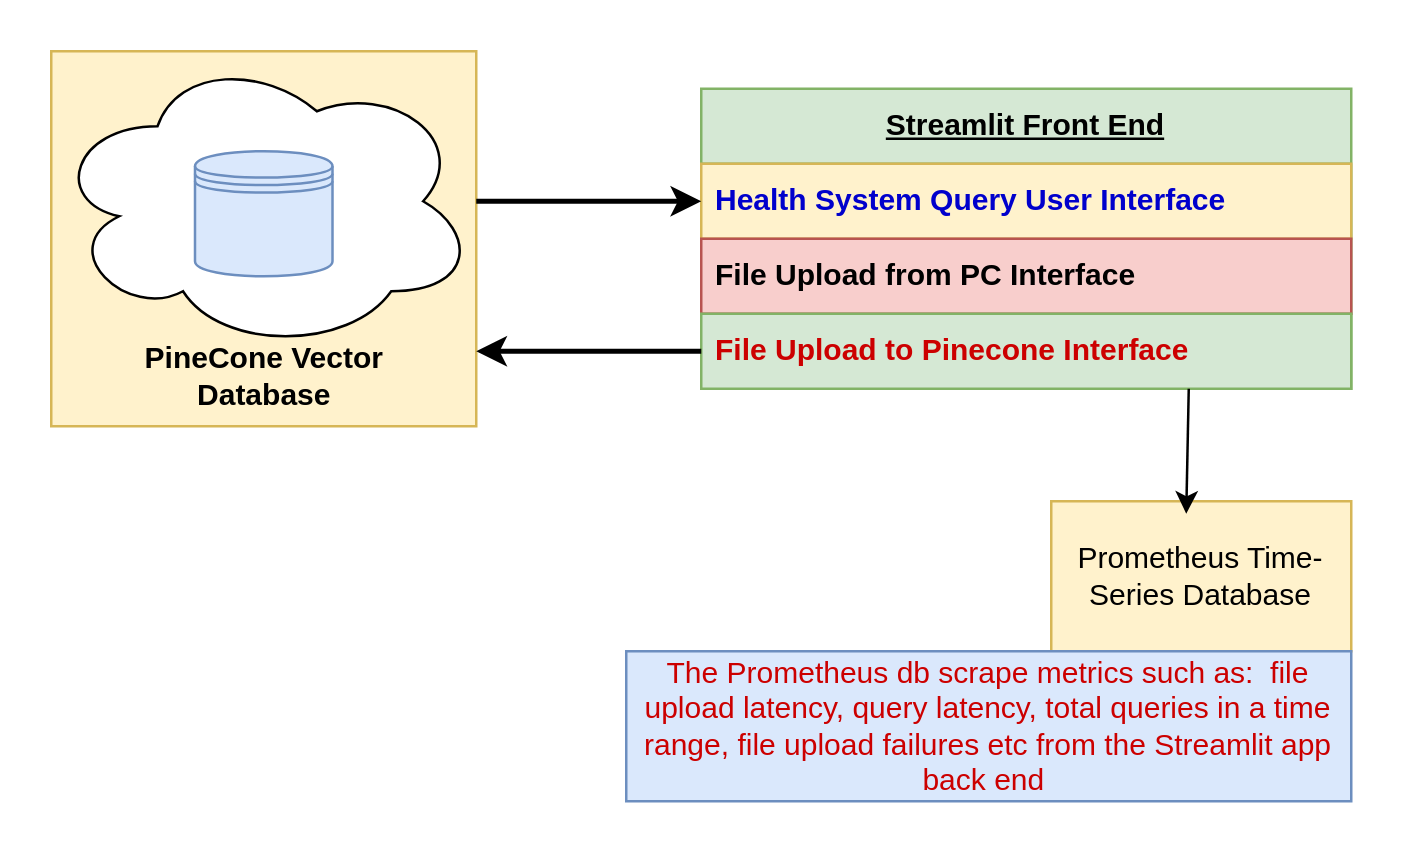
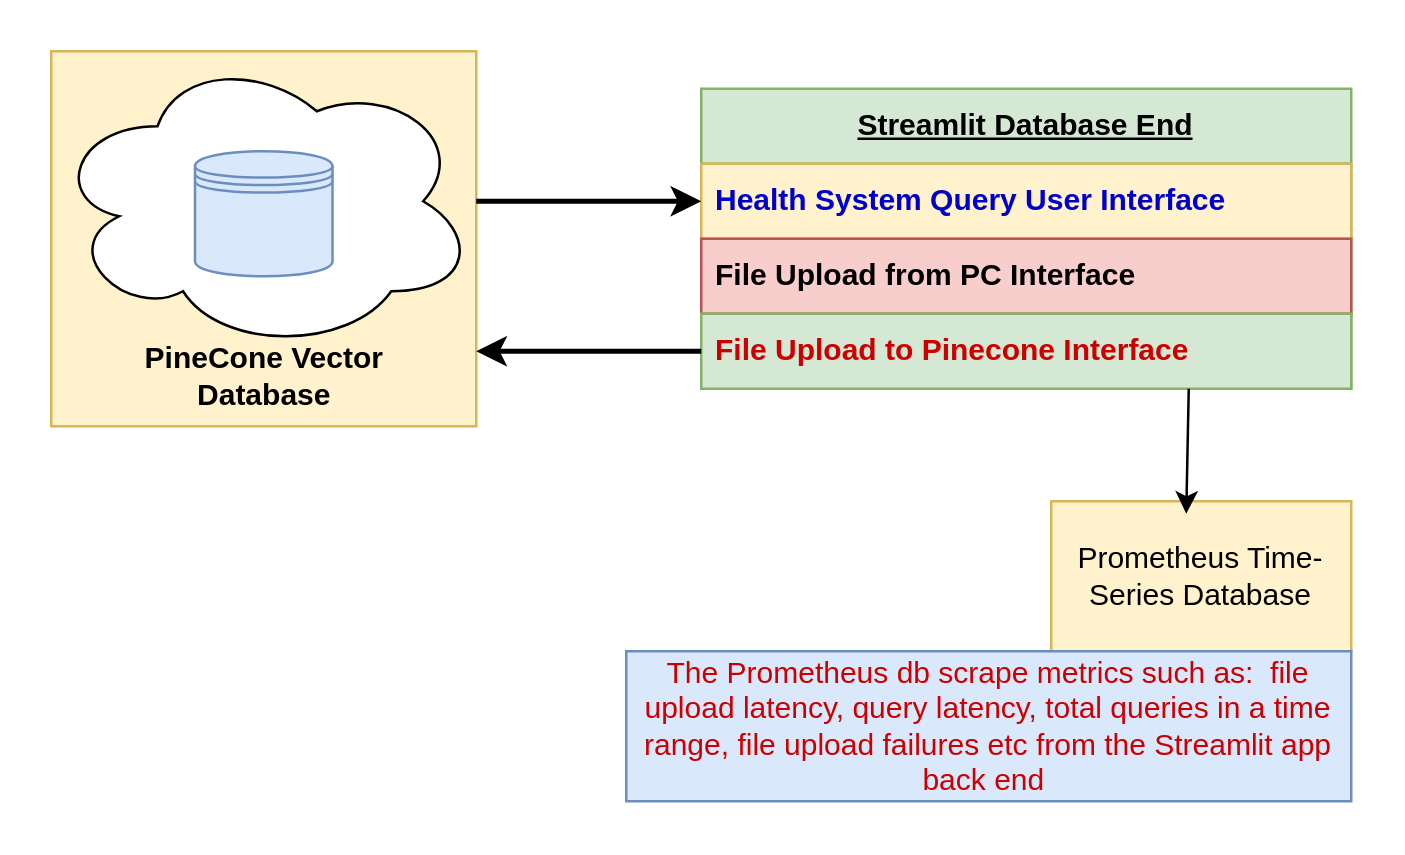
- <mxCell id="2" value="&lt;b&gt;&lt;u&gt;Streamlit Front End&lt;/u&gt;&lt;/b&gt;" style="swimlane;fontStyle=0;childLayout=stackLayout;horizontal=1;startSize=30;horizontalStack=0;resizeParent=1;resizeParentMax=0;resizeLast=0;collapsible=1;marginBottom=0;whiteSpace=wrap;html=1;fillColor=#d5e8d4;strokeColor=#82b366;" vertex="1" parent="1"><mxGeometry x="280" y="35" width="260" height="120" as="geometry" /></mxCell>
+ <mxCell id="2" value="&lt;b&gt;&lt;u&gt;Streamlit Database End&lt;/u&gt;&lt;/b&gt;" style="swimlane;fontStyle=0;childLayout=stackLayout;horizontal=1;startSize=30;horizontalStack=0;resizeParent=1;resizeParentMax=0;resizeLast=0;collapsible=1;marginBottom=0;whiteSpace=wrap;html=1;fillColor=#d5e8d4;strokeColor=#82b366;" vertex="1" parent="1"><mxGeometry x="280" y="35" width="260" height="120" as="geometry" /></mxCell>
